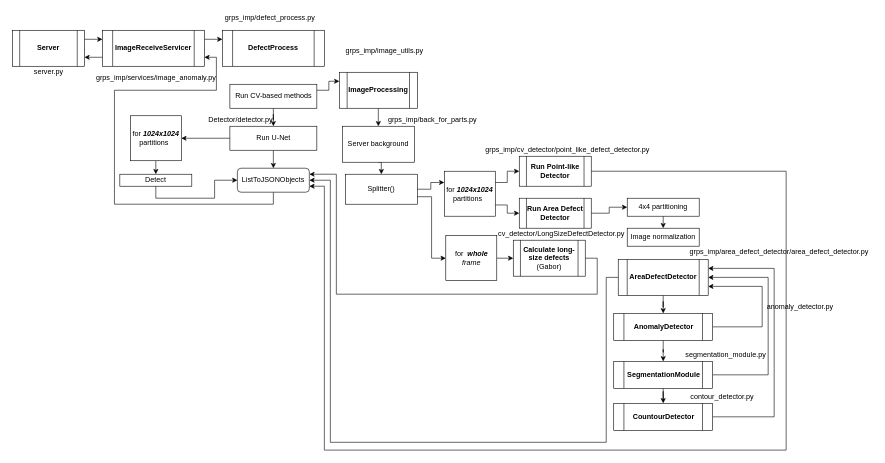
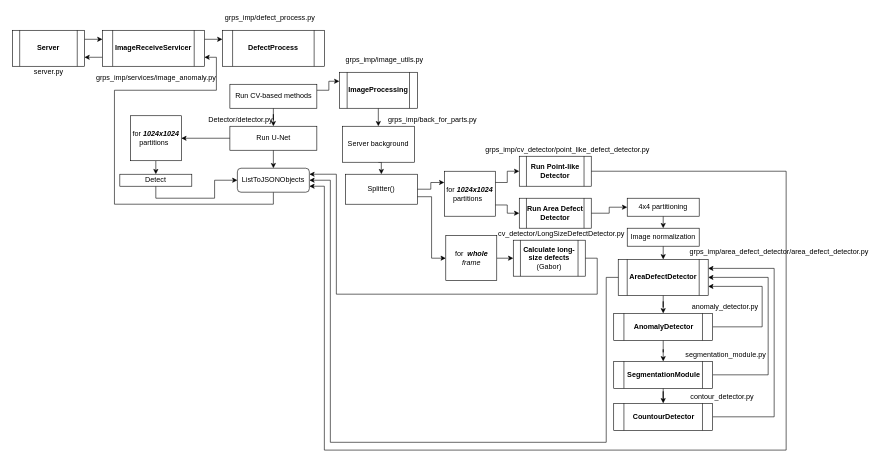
- <mxCell id="19" value="grps_imp/image_utils.py" style="text;html=1;align=center;verticalAlign=middle;resizable=0;points=[];autosize=1;" vertex="1" parent="1"><mxGeometry x="565" y="75" width="150" height="20" as="geometry" /></mxCell>
+ <mxCell id="19" value="grps_imp/image_utils.py" style="text;html=1;align=center;verticalAlign=middle;resizable=0;points=[];autosize=1;" vertex="1" parent="1"><mxGeometry x="565" y="90" width="150" height="20" as="geometry" /></mxCell>
+ <mxCell id="38" style="edgeStyle=orthogonalEdgeStyle;rounded=0;orthogonalLoop=1;jettySize=auto;html=1;exitX=0.5;exitY=1;exitDx=0;exitDy=0;entryX=0.5;entryY=0;entryDx=0;entryDy=0;" edge="1" parent="1" source="39" target="43"><mxGeometry relative="1" as="geometry" /></mxCell>
- <mxCell id="54" value="anomaly_detector.py" style="text;html=1;align=center;verticalAlign=middle;resizable=0;points=[];autosize=1;" vertex="1" parent="1"><mxGeometry x="1267.5" y="502" width="130" height="20" as="geometry" /></mxCell>
+ <mxCell id="54" value="anomaly_detector.py" style="text;html=1;align=center;verticalAlign=middle;resizable=0;points=[];autosize=1;" vertex="1" parent="1"><mxGeometry x="1142.5" y="502" width="130" height="20" as="geometry" /></mxCell>
